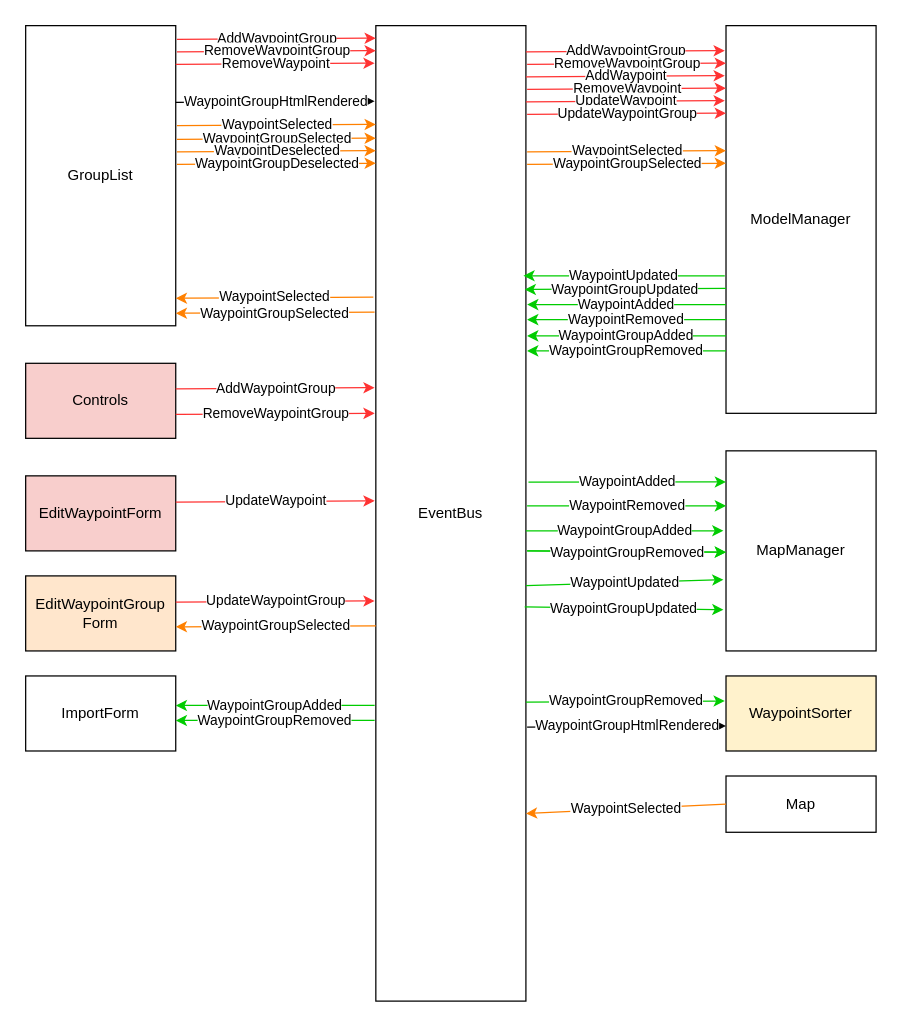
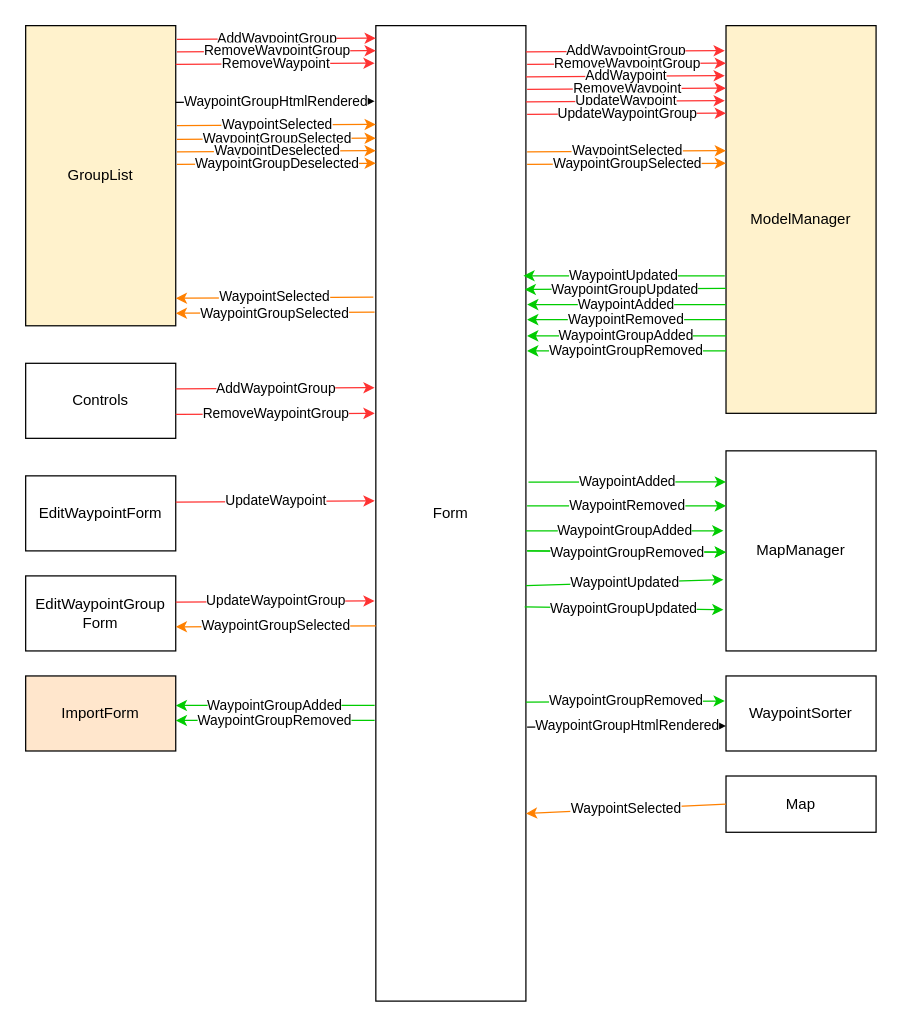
- <mxCell id="2" value="GroupList" style="rounded=0;whiteSpace=wrap;html=1;" parent="1" vertex="1"><mxGeometry x="20" y="20" width="120" height="240" as="geometry" /></mxCell>
+ <mxCell id="2" value="GroupList" style="rounded=0;whiteSpace=wrap;html=1;fillColor=#fff2cc;" parent="1" vertex="1"><mxGeometry x="20" y="20" width="120" height="240" as="geometry" /></mxCell>
- <mxCell id="6" value="ModelManager" style="rounded=0;whiteSpace=wrap;html=1;" parent="1" vertex="1"><mxGeometry x="580" y="20" width="120" height="310" as="geometry" /></mxCell>
+ <mxCell id="6" value="ModelManager" style="rounded=0;whiteSpace=wrap;html=1;fillColor=#fff2cc;" parent="1" vertex="1"><mxGeometry x="580" y="20" width="120" height="310" as="geometry" /></mxCell>
- <mxCell id="21" value="Controls" style="rounded=0;whiteSpace=wrap;html=1;fillColor=#f8cecc;" parent="1" vertex="1"><mxGeometry x="20" y="290" width="120" height="60" as="geometry" /></mxCell>
+ <mxCell id="21" value="Controls" style="rounded=0;whiteSpace=wrap;html=1;" parent="1" vertex="1"><mxGeometry x="20" y="290" width="120" height="60" as="geometry" /></mxCell>
- <mxCell id="30" value="EditWaypointForm" style="rounded=0;whiteSpace=wrap;html=1;fillColor=#f8cecc;" parent="1" vertex="1"><mxGeometry x="20" y="380" width="120" height="60" as="geometry" /></mxCell>
+ <mxCell id="30" value="EditWaypointForm" style="rounded=0;whiteSpace=wrap;html=1;" parent="1" vertex="1"><mxGeometry x="20" y="380" width="120" height="60" as="geometry" /></mxCell>
- <mxCell id="4" value="EventBus" style="rounded=0;whiteSpace=wrap;html=1;" parent="1" vertex="1"><mxGeometry x="300" y="20" width="120" height="780" as="geometry" /></mxCell>
+ <mxCell id="4" value="Form" style="rounded=0;whiteSpace=wrap;html=1;" parent="1" vertex="1"><mxGeometry x="300" y="20" width="120" height="780" as="geometry" /></mxCell>
- <mxCell id="34" value="EditWaypointGroup&lt;br&gt;Form" style="rounded=0;whiteSpace=wrap;html=1;fillColor=#ffe6cc;" parent="1" vertex="1"><mxGeometry x="20" y="460" width="120" height="60" as="geometry" /></mxCell>
+ <mxCell id="34" value="EditWaypointGroup&lt;br&gt;Form" style="rounded=0;whiteSpace=wrap;html=1;" parent="1" vertex="1"><mxGeometry x="20" y="460" width="120" height="60" as="geometry" /></mxCell>
- <mxCell id="50" value="ImportForm" style="rounded=0;whiteSpace=wrap;html=1;" vertex="1" parent="1"><mxGeometry x="20" y="540" width="120" height="60" as="geometry" /></mxCell>
+ <mxCell id="50" value="ImportForm" style="rounded=0;whiteSpace=wrap;html=1;fillColor=#ffe6cc;" vertex="1" parent="1"><mxGeometry x="20" y="540" width="120" height="60" as="geometry" /></mxCell>
- <mxCell id="3" value="WaypointSorter" style="rounded=0;whiteSpace=wrap;html=1;fillColor=#fff2cc;" parent="1" vertex="1"><mxGeometry x="580" y="540" width="120" height="60" as="geometry" /></mxCell>
+ <mxCell id="3" value="WaypointSorter" style="rounded=0;whiteSpace=wrap;html=1;" parent="1" vertex="1"><mxGeometry x="580" y="540" width="120" height="60" as="geometry" /></mxCell>
